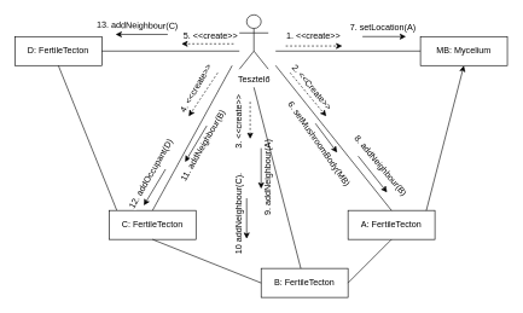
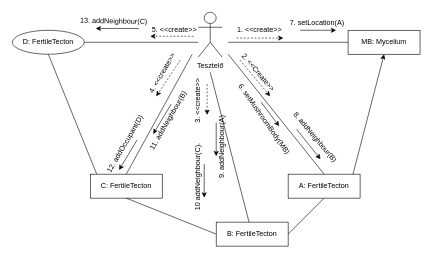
- <mxCell id="36" value="D: FertileTecton" style="html=1;whiteSpace=wrap;" parent="1" vertex="1"><mxGeometry x="20" y="50" width="120" height="40" as="geometry" /></mxCell>
+ <mxCell id="36" value="D: FertileTecton" style="ellipse;html=1;whiteSpace=wrap;" parent="1" vertex="1"><mxGeometry x="20" y="50" width="120" height="40" as="geometry" /></mxCell>
